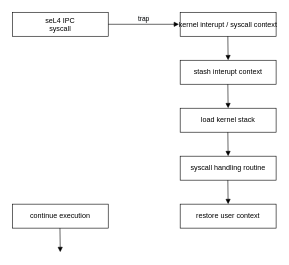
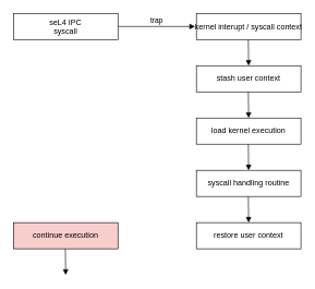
- <mxCell id="4" value="stash interupt context" style="rounded=0;whiteSpace=wrap;html=1;" parent="1" vertex="1"><mxGeometry x="300" y="100" width="160" height="40" as="geometry" /></mxCell>
+ <mxCell id="4" value="stash user context" style="rounded=0;whiteSpace=wrap;html=1;" parent="1" vertex="1"><mxGeometry x="300" y="100" width="160" height="40" as="geometry" /></mxCell>
- <mxCell id="6" value="load kernel stack" style="rounded=0;whiteSpace=wrap;html=1;" parent="1" vertex="1"><mxGeometry x="300" y="180" width="160" height="40" as="geometry" /></mxCell>
+ <mxCell id="6" value="load kernel execution" style="rounded=0;whiteSpace=wrap;html=1;" parent="1" vertex="1"><mxGeometry x="300" y="180" width="160" height="40" as="geometry" /></mxCell>
- <mxCell id="8" value="continue execution" style="rounded=0;whiteSpace=wrap;html=1;" parent="1" vertex="1"><mxGeometry x="20" y="340" width="160" height="40" as="geometry" /></mxCell>
+ <mxCell id="8" value="continue execution" style="rounded=0;whiteSpace=wrap;html=1;fillColor=#f8cecc;" parent="1" vertex="1"><mxGeometry x="20" y="340" width="160" height="40" as="geometry" /></mxCell>
